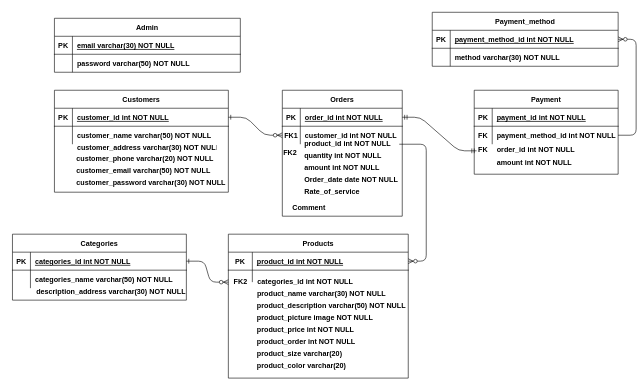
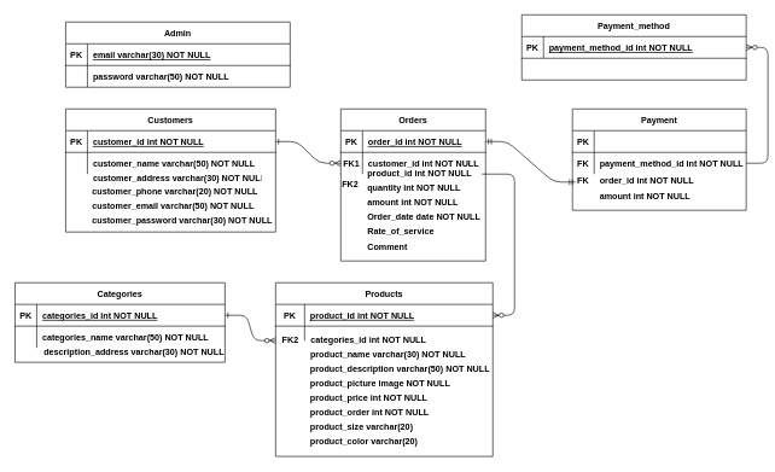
- <mxCell id="76" value="method varchar(30) NOT NULL" style="shape=partialRectangle;overflow=hidden;connectable=0;fillColor=none;top=0;left=0;bottom=0;right=0;align=left;spacingLeft=6;fontStyle=1;verticalAlign=middle;" parent="74" vertex="1"><mxGeometry x="30" width="280" height="30" as="geometry" /></mxCell>
- <mxCell id="84" value="payment_id int NOT NULL " style="shape=partialRectangle;overflow=hidden;connectable=0;fillColor=none;top=0;left=0;bottom=0;right=0;align=left;spacingLeft=6;fontStyle=5;verticalAlign=middle;" parent="82" vertex="1"><mxGeometry x="30" width="210" height="30" as="geometry" /></mxCell>
- <mxCell id="66" value="Comment" style="text;html=1;align=left;verticalAlign=middle;resizable=0;points=[];autosize=1;fontStyle=1" parent="53" vertex="1"><mxGeometry x="15" y="187.379" width="70" height="20" as="geometry" /></mxCell>
+ <mxCell id="66" value="Comment" style="text;html=1;align=left;verticalAlign=middle;resizable=0;points=[];autosize=1;fontStyle=1" parent="53" vertex="1"><mxGeometry x="35" y="182.379" width="70" height="20" as="geometry" /></mxCell>
